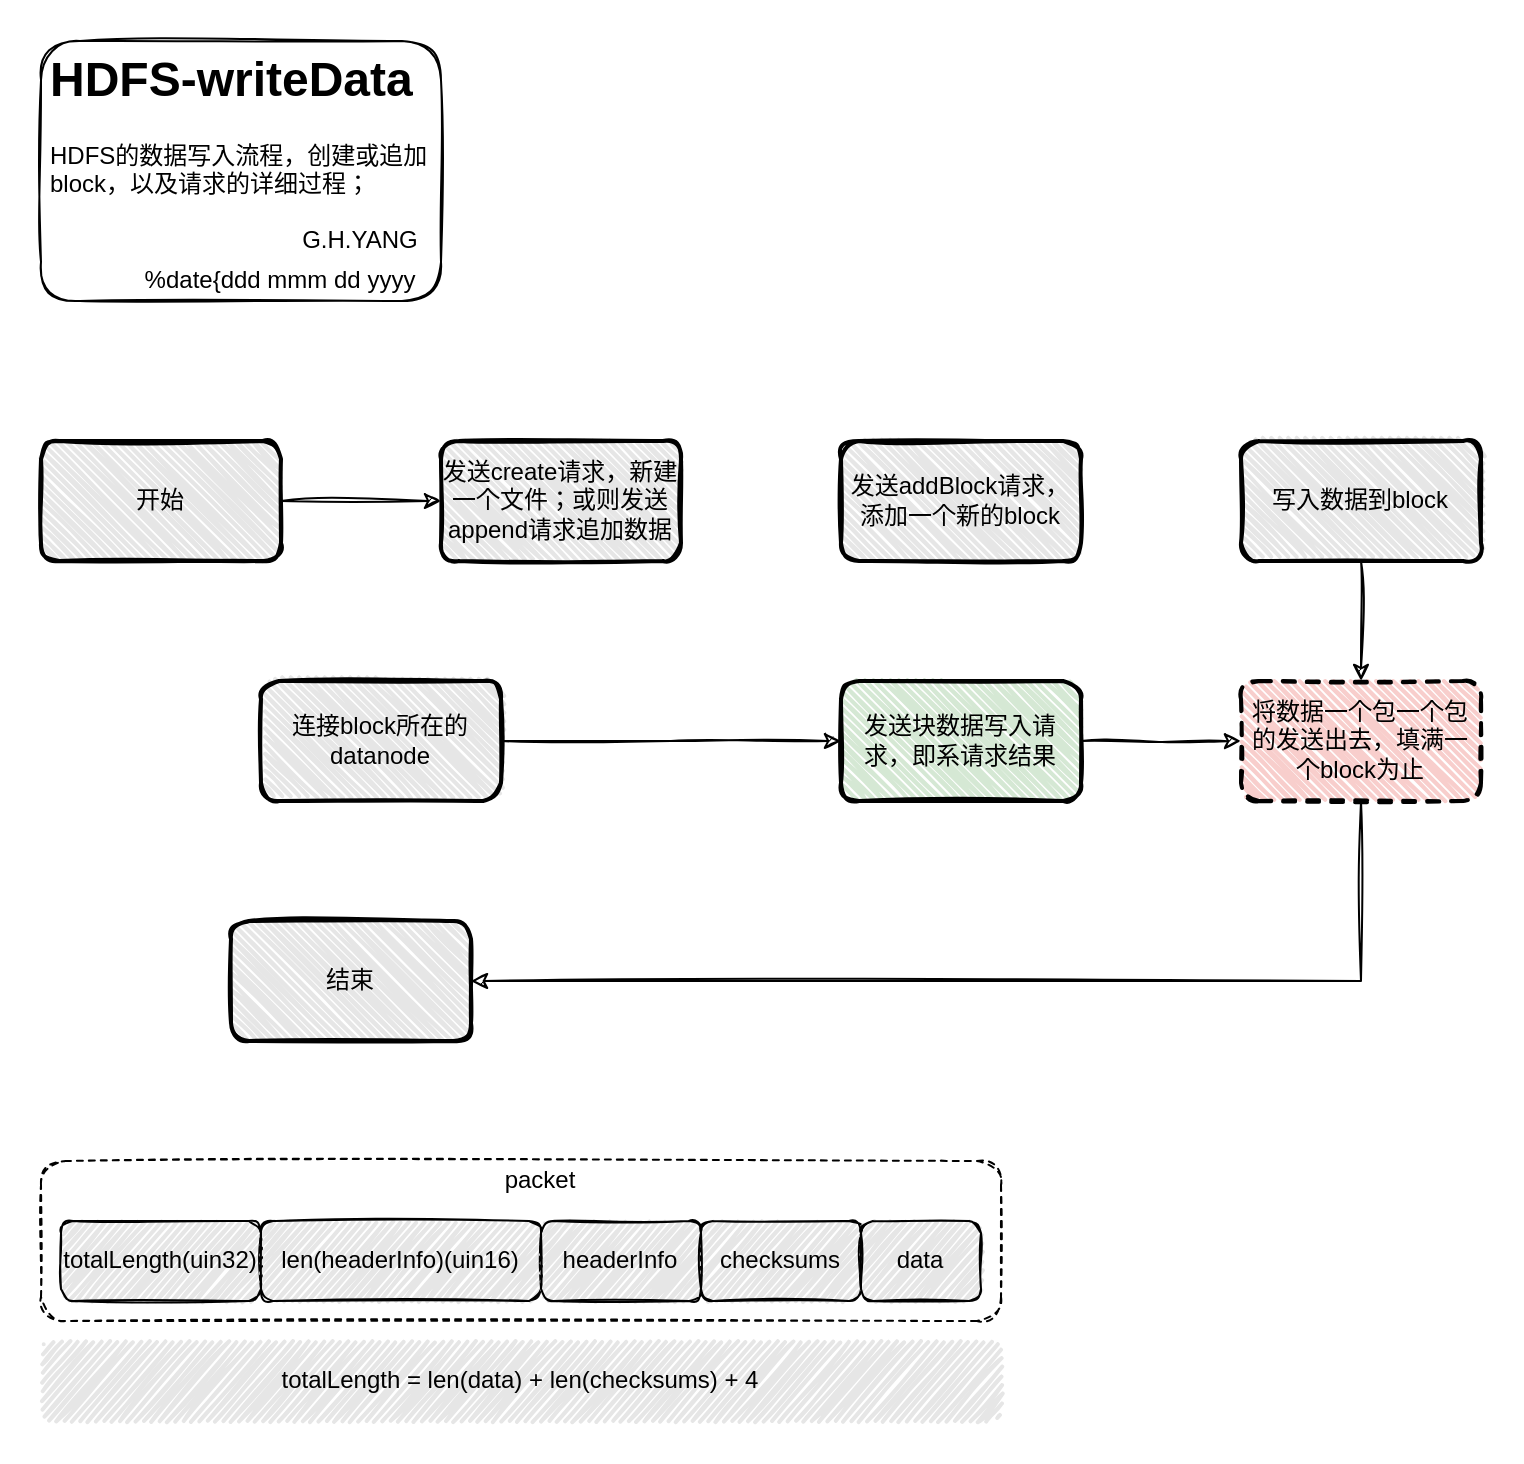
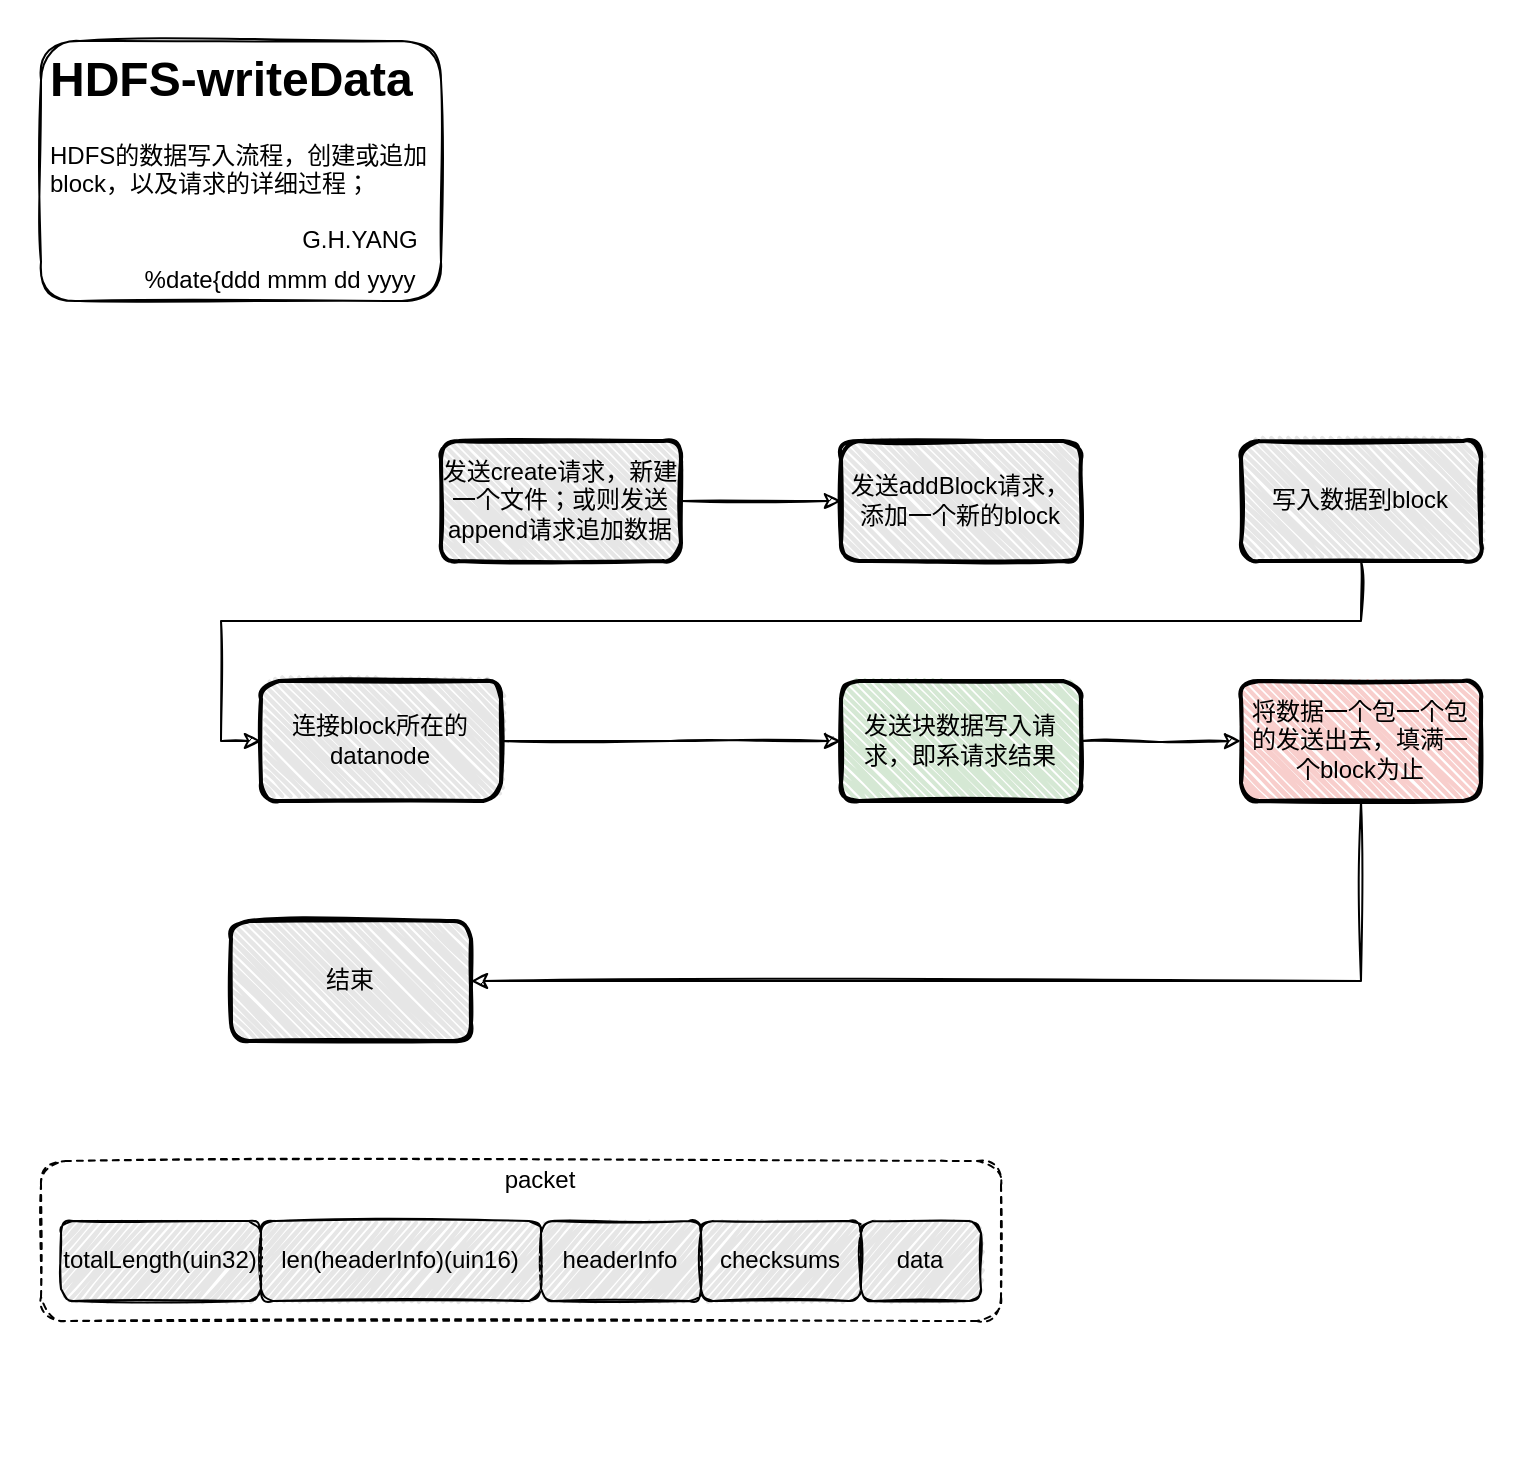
- <mxCell id="3" value="开始" style="rounded=1;whiteSpace=wrap;html=1;strokeWidth=2;fillWeight=2;hachureGap=3;hachureAngle=45;sketch=1;fillColor=#E6E6E6;jiggle=1;" vertex="1" parent="1"><mxGeometry x="20" y="220" width="120" height="60" as="geometry" /></mxCell>
- <mxCell id="2" value="" style="edgeStyle=orthogonalEdgeStyle;rounded=0;orthogonalLoop=1;jettySize=auto;html=1;sketch=1;" edge="1" parent="1" source="3" target="5"><mxGeometry relative="1" as="geometry" /></mxCell>
+ <mxCell id="4" value="" style="edgeStyle=orthogonalEdgeStyle;rounded=0;sketch=1;orthogonalLoop=1;jettySize=auto;html=1;" edge="1" parent="1" source="5" target="6"><mxGeometry relative="1" as="geometry" /></mxCell>
- <mxCell id="10" style="edgeStyle=orthogonalEdgeStyle;rounded=0;sketch=1;orthogonalLoop=1;jettySize=auto;html=1;exitX=0.5;exitY=1;exitDx=0;exitDy=0;" edge="1" parent="1" source="11" target="16"><mxGeometry relative="1" as="geometry" /></mxCell>
+ <mxCell id="10" style="edgeStyle=orthogonalEdgeStyle;rounded=0;sketch=1;orthogonalLoop=1;jettySize=auto;html=1;entryX=0;entryY=0.5;entryDx=0;entryDy=0;exitX=0.5;exitY=1;exitDx=0;exitDy=0;" edge="1" parent="1" source="11" target="13"><mxGeometry relative="1" as="geometry" /></mxCell>
- <mxCell id="16" value="将数据一个包一个包的发送出去，填满一个block为止" style="whiteSpace=wrap;html=1;rounded=1;strokeWidth=2;fillColor=#f8cecc;sketch=1;fillWeight=2;hachureGap=3;hachureAngle=45;jiggle=1;dashed=1;" vertex="1" parent="1"><mxGeometry x="620" y="340" width="120" height="60" as="geometry" /></mxCell>
+ <mxCell id="16" value="将数据一个包一个包的发送出去，填满一个block为止" style="whiteSpace=wrap;html=1;rounded=1;strokeWidth=2;fillColor=#f8cecc;sketch=1;fillWeight=2;hachureGap=3;hachureAngle=45;jiggle=1;" vertex="1" parent="1"><mxGeometry x="620" y="340" width="120" height="60" as="geometry" /></mxCell>
- <mxCell id="27" value="totalLength = len(data) + len(checksums) + 4" style="rounded=1;whiteSpace=wrap;html=1;sketch=1;fillWeight=2;hachureGap=3;jiggle=1;fillColor=#E6E6E6;strokeColor=none;" vertex="1" parent="1"><mxGeometry x="20" y="670" width="480" height="40" as="geometry" /></mxCell>
